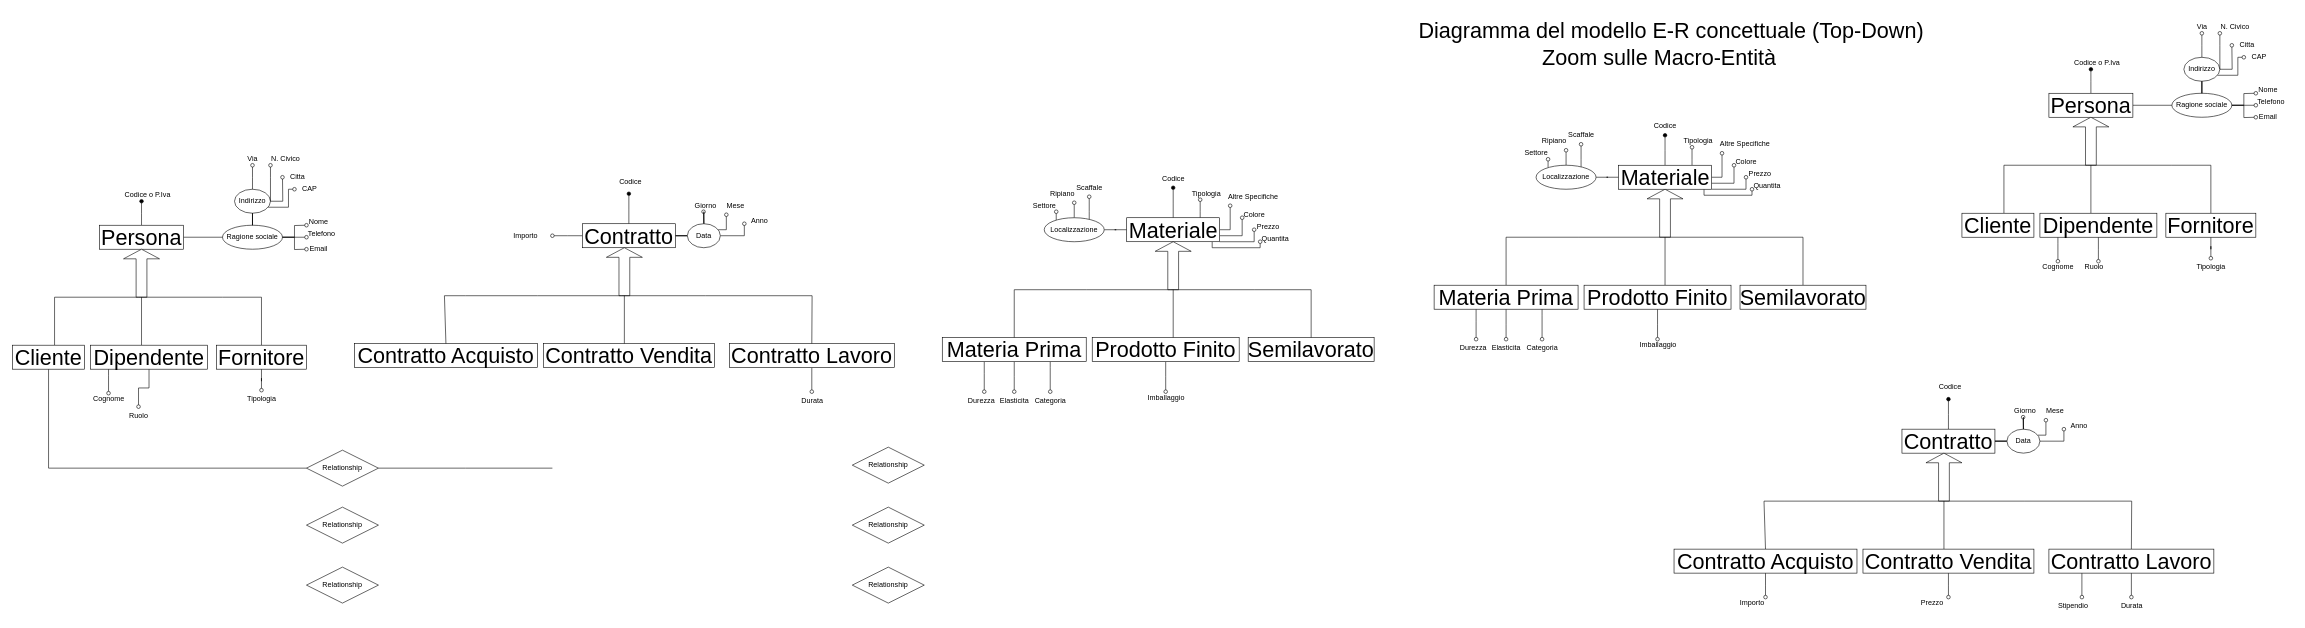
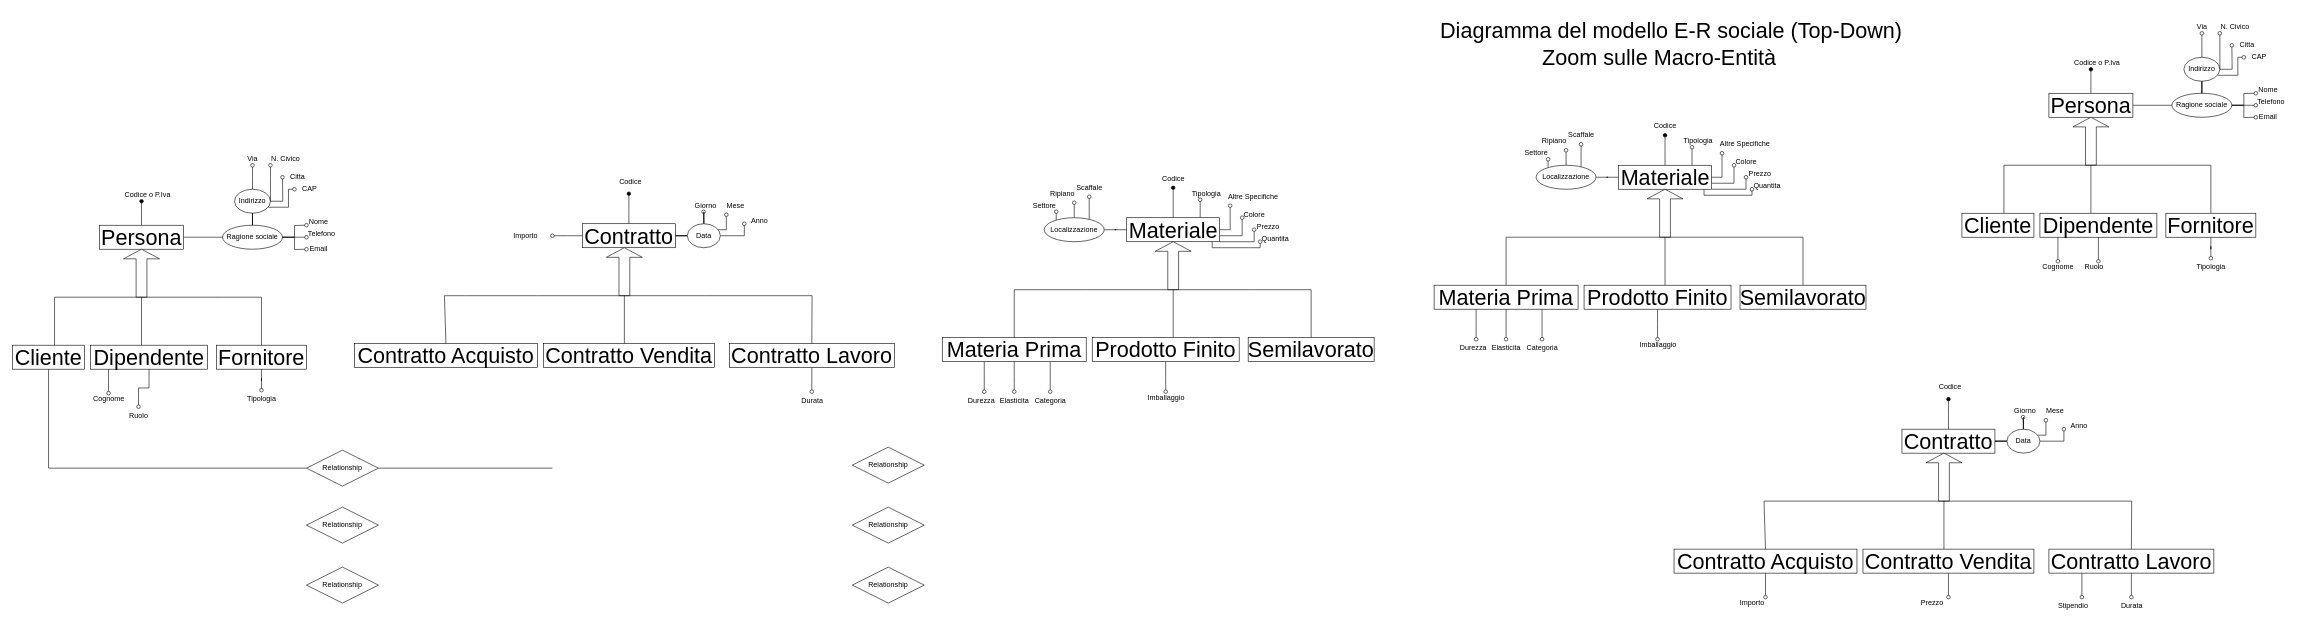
- <mxCell id="2" value="&lt;font style=&quot;font-size: 36px;&quot;&gt;Diagramma del modello E-R concettuale (Top-Down)&lt;/font&gt;" style="text;html=1;align=center;verticalAlign=middle;resizable=0;points=[];autosize=1;strokeColor=none;fillColor=none;" parent="1" vertex="1"><mxGeometry x="2350" y="20" width="870" height="60" as="geometry" /></mxCell>
+ <mxCell id="2" value="&lt;font style=&quot;font-size: 36px;&quot;&gt;Diagramma del modello E-R sociale (Top-Down)&lt;/font&gt;" style="text;html=1;align=center;verticalAlign=middle;resizable=0;points=[];autosize=1;strokeColor=none;fillColor=none;" parent="1" vertex="1"><mxGeometry x="2350" y="20" width="870" height="60" as="geometry" /></mxCell>
